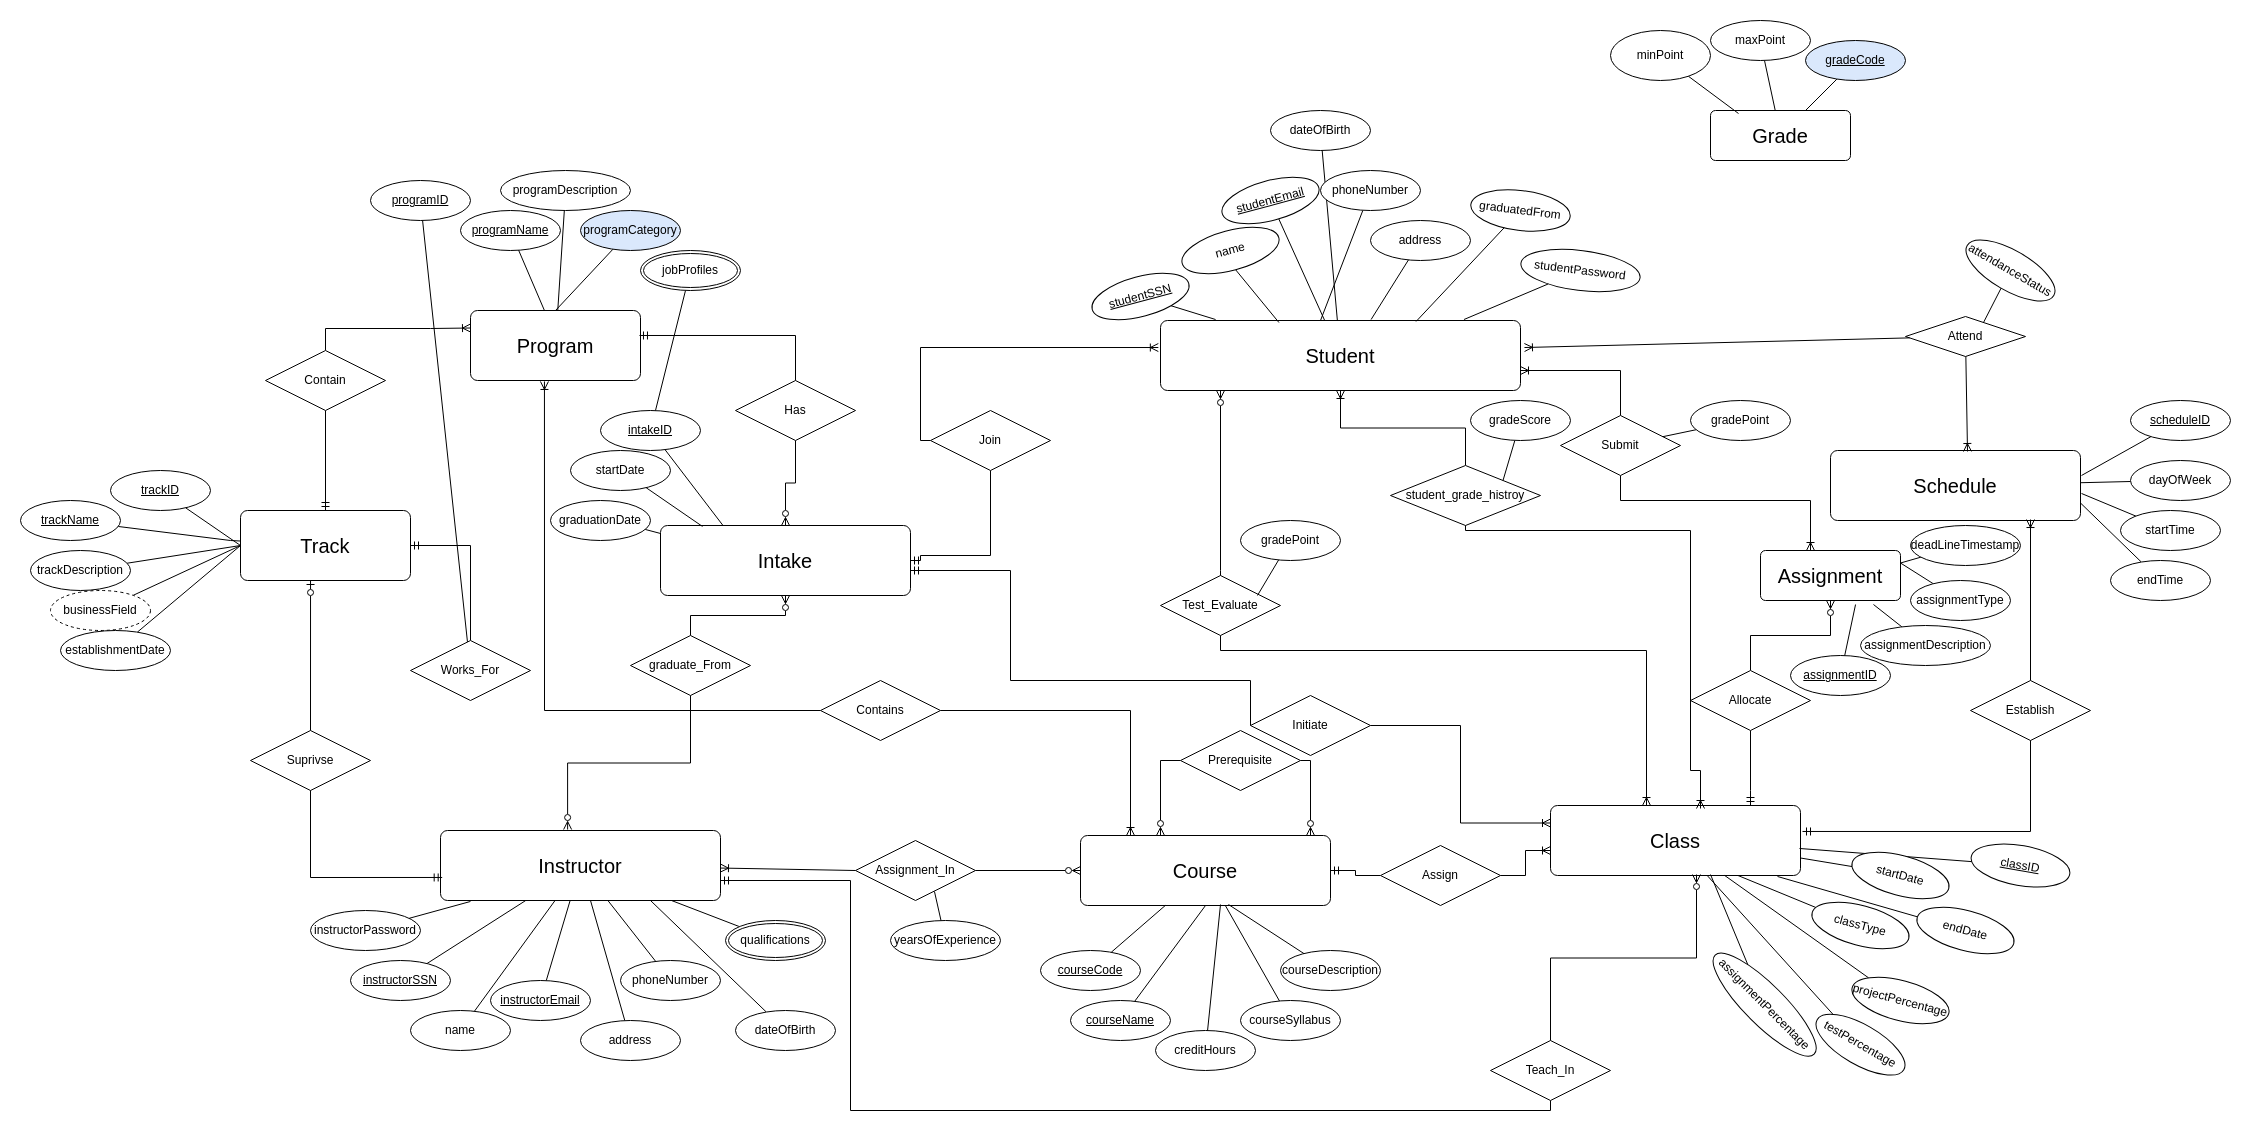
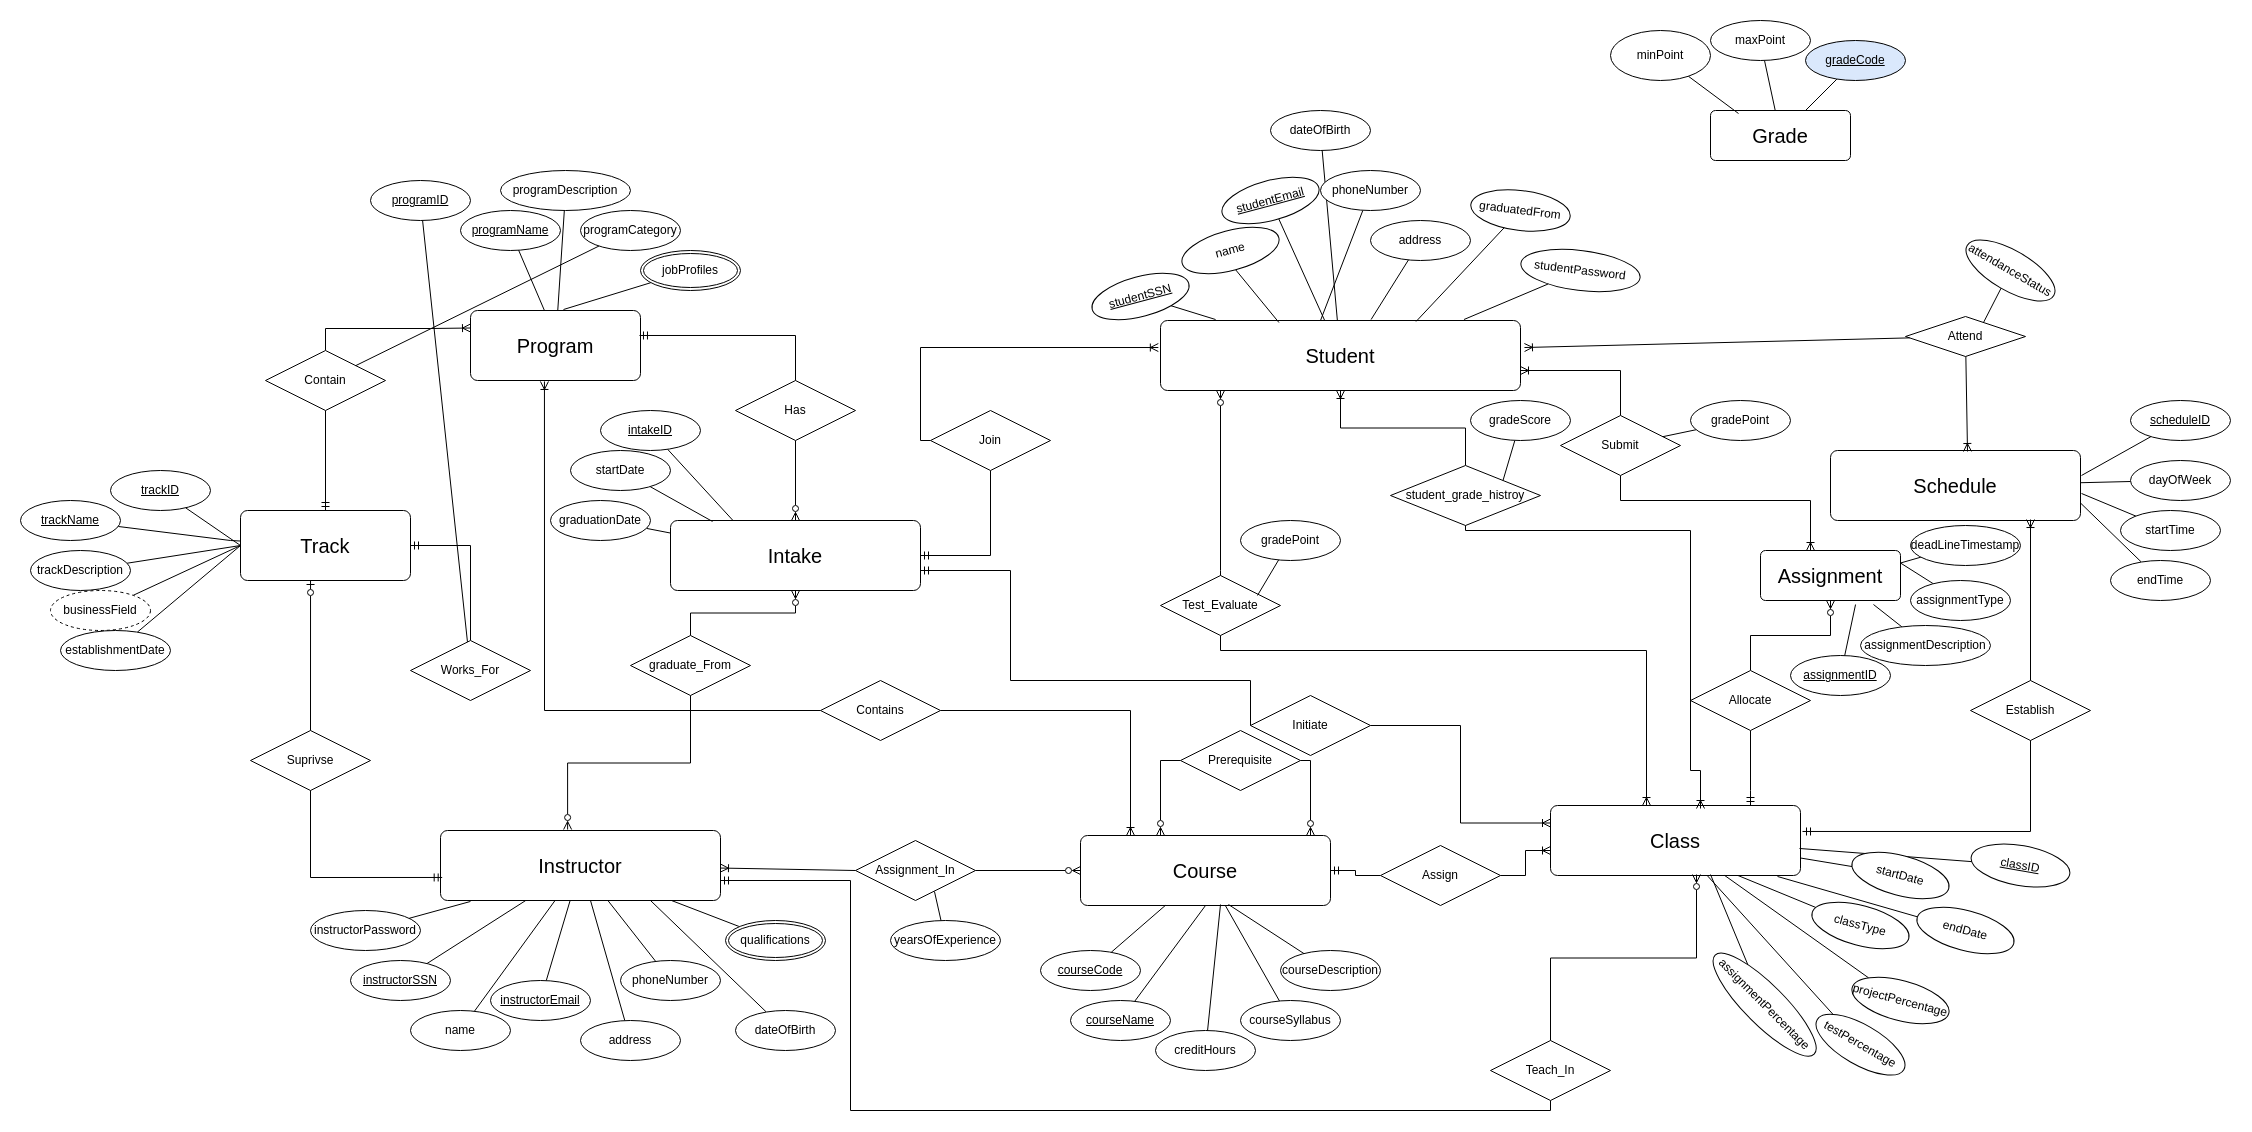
- <mxCell id="129" value="programCategory" style="ellipse;whiteSpace=wrap;html=1;align=center;fillColor=#dae8fc;" parent="1" vertex="1"><mxGeometry x="580" y="210" width="100" height="40" as="geometry" /></mxCell>
+ <mxCell id="129" value="programCategory" style="ellipse;whiteSpace=wrap;html=1;align=center;" parent="1" vertex="1"><mxGeometry x="580" y="210" width="100" height="40" as="geometry" /></mxCell>
- <mxCell id="128" style="rounded=0;orthogonalLoop=1;jettySize=auto;html=1;endArrow=none;endFill=0;entryX=0.5;entryY=0;entryDx=0;entryDy=0;" parent="1" source="129" target="2" edge="1"><mxGeometry relative="1" as="geometry" /></mxCell>
+ <mxCell id="128" style="rounded=0;orthogonalLoop=1;jettySize=auto;html=1;endArrow=none;endFill=0;" parent="1" source="129" target="12" edge="1"><mxGeometry relative="1" as="geometry" /></mxCell>
- <mxCell id="23" style="rounded=0;orthogonalLoop=1;jettySize=auto;html=1;endArrow=none;endFill=0;" parent="1" source="24" target="29" edge="1"><mxGeometry relative="1" as="geometry"><mxPoint x="600" y="300" as="targetPoint" /></mxGeometry></mxCell>
+ <mxCell id="23" style="rounded=0;orthogonalLoop=1;jettySize=auto;html=1;endArrow=none;endFill=0;entryX=0.547;entryY=-0.014;entryDx=0;entryDy=0;entryPerimeter=0;" parent="1" source="24" target="2" edge="1"><mxGeometry relative="1" as="geometry"><mxPoint x="600" y="300" as="targetPoint" /></mxGeometry></mxCell>
- <mxCell id="14" value="&lt;font style=&quot;font-size: 20px;&quot;&gt;Intake&lt;/font&gt;" style="rounded=1;arcSize=10;whiteSpace=wrap;html=1;align=center;" parent="1" vertex="1"><mxGeometry x="660" y="525" width="250" height="70" as="geometry" /></mxCell>
+ <mxCell id="14" value="&lt;font style=&quot;font-size: 20px;&quot;&gt;Intake&lt;/font&gt;" style="rounded=1;arcSize=10;whiteSpace=wrap;html=1;align=center;" parent="1" vertex="1"><mxGeometry x="670" y="520" width="250" height="70" as="geometry" /></mxCell>
